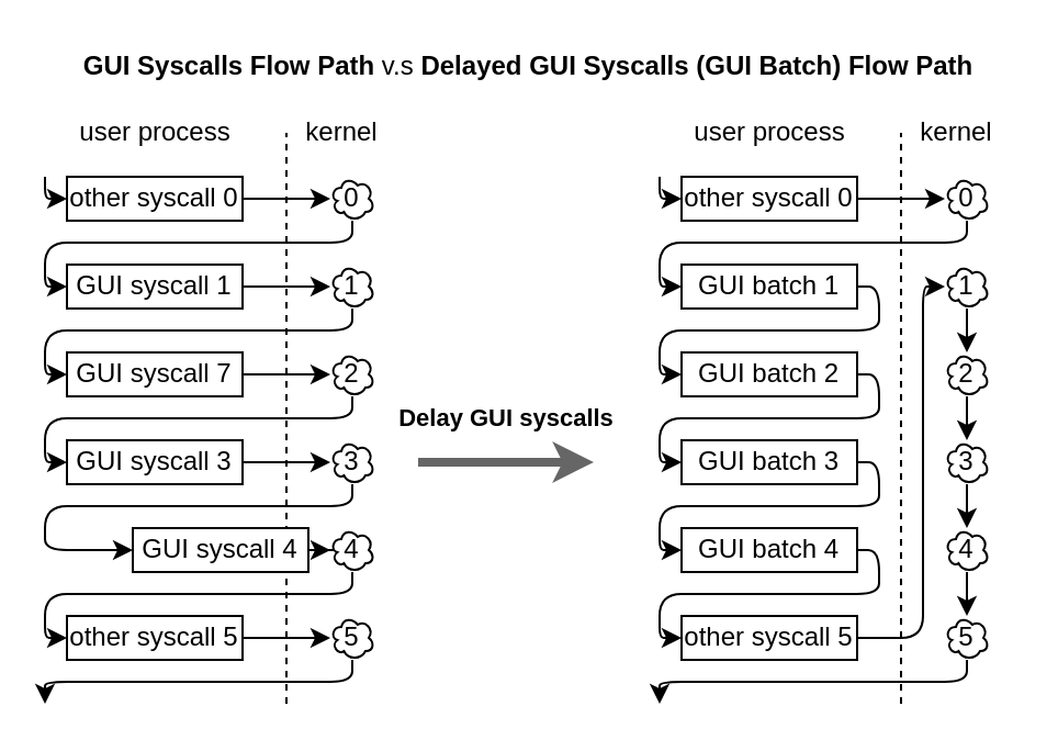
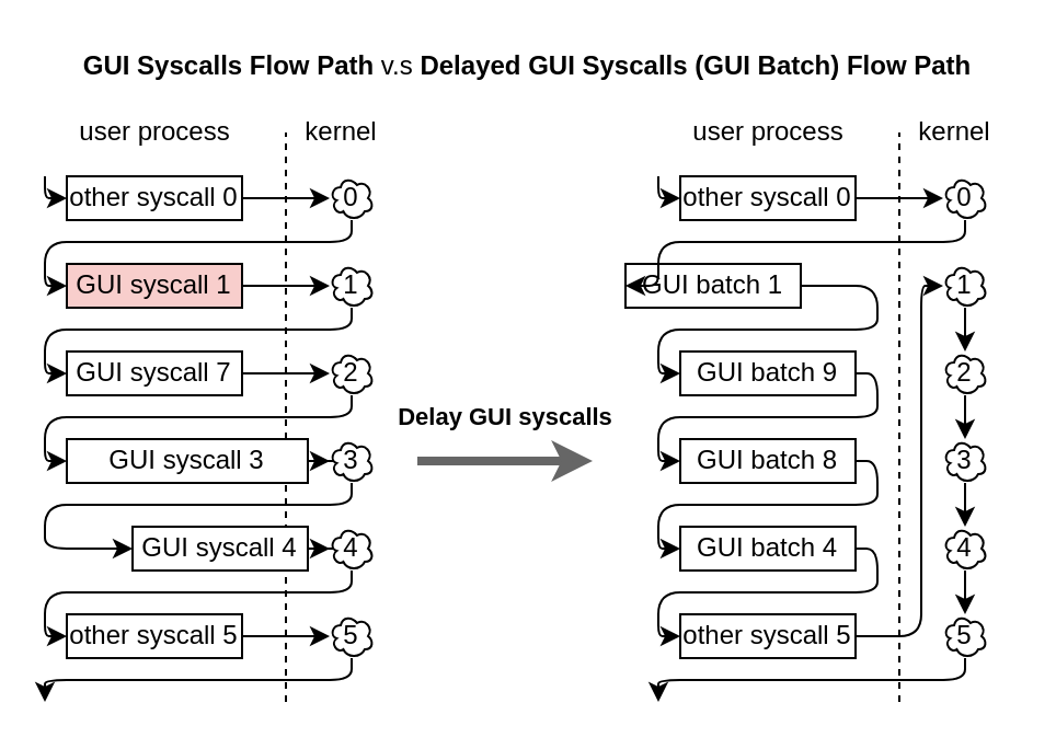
- <mxCell id="3" value="GUI syscall 1" style="rounded=0;whiteSpace=wrap;html=1;" vertex="1" parent="1"><mxGeometry x="30" y="120" width="80" height="20" as="geometry" /></mxCell>
+ <mxCell id="3" value="GUI syscall 1" style="rounded=0;whiteSpace=wrap;html=1;fillColor=#f8cecc;" vertex="1" parent="1"><mxGeometry x="30" y="120" width="80" height="20" as="geometry" /></mxCell>
- <mxCell id="17" value="GUI batch 1" style="rounded=0;whiteSpace=wrap;html=1;" vertex="1" parent="1"><mxGeometry x="310" y="120" width="80" height="20" as="geometry" /></mxCell>
+ <mxCell id="17" value="GUI batch 1" style="rounded=0;whiteSpace=wrap;html=1;" vertex="1" parent="1"><mxGeometry x="285" y="120" width="80" height="20" as="geometry" /></mxCell>
- <mxCell id="19" value="GUI batch 2" style="rounded=0;whiteSpace=wrap;html=1;" vertex="1" parent="1"><mxGeometry x="310" y="160" width="80" height="20" as="geometry" /></mxCell>
+ <mxCell id="19" value="GUI batch 9" style="rounded=0;whiteSpace=wrap;html=1;" vertex="1" parent="1"><mxGeometry x="310" y="160" width="80" height="20" as="geometry" /></mxCell>
- <mxCell id="10" value="GUI syscall 3" style="rounded=0;whiteSpace=wrap;html=1;" vertex="1" parent="1"><mxGeometry x="30" y="200" width="80" height="20" as="geometry" /></mxCell>
+ <mxCell id="10" value="GUI syscall 3" style="rounded=0;whiteSpace=wrap;html=1;" vertex="1" parent="1"><mxGeometry x="30" y="200" width="110" height="20" as="geometry" /></mxCell>
- <mxCell id="20" value="GUI batch 3" style="rounded=0;whiteSpace=wrap;html=1;" vertex="1" parent="1"><mxGeometry x="310" y="200" width="80" height="20" as="geometry" /></mxCell>
+ <mxCell id="20" value="GUI batch 8" style="rounded=0;whiteSpace=wrap;html=1;" vertex="1" parent="1"><mxGeometry x="310" y="200" width="80" height="20" as="geometry" /></mxCell>
